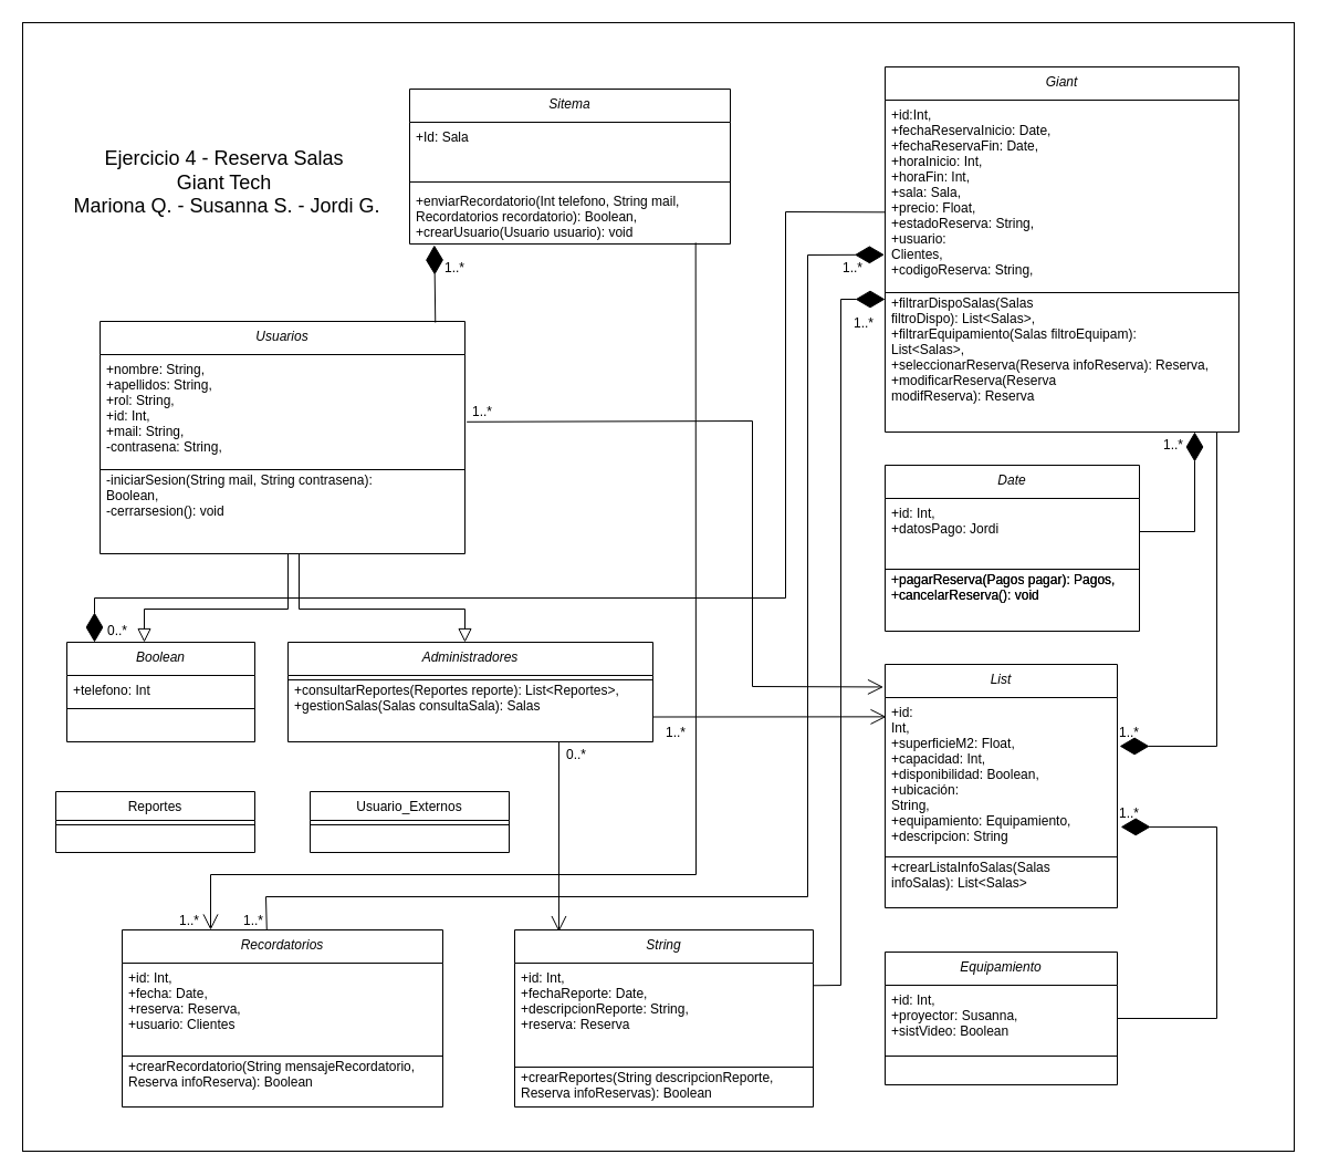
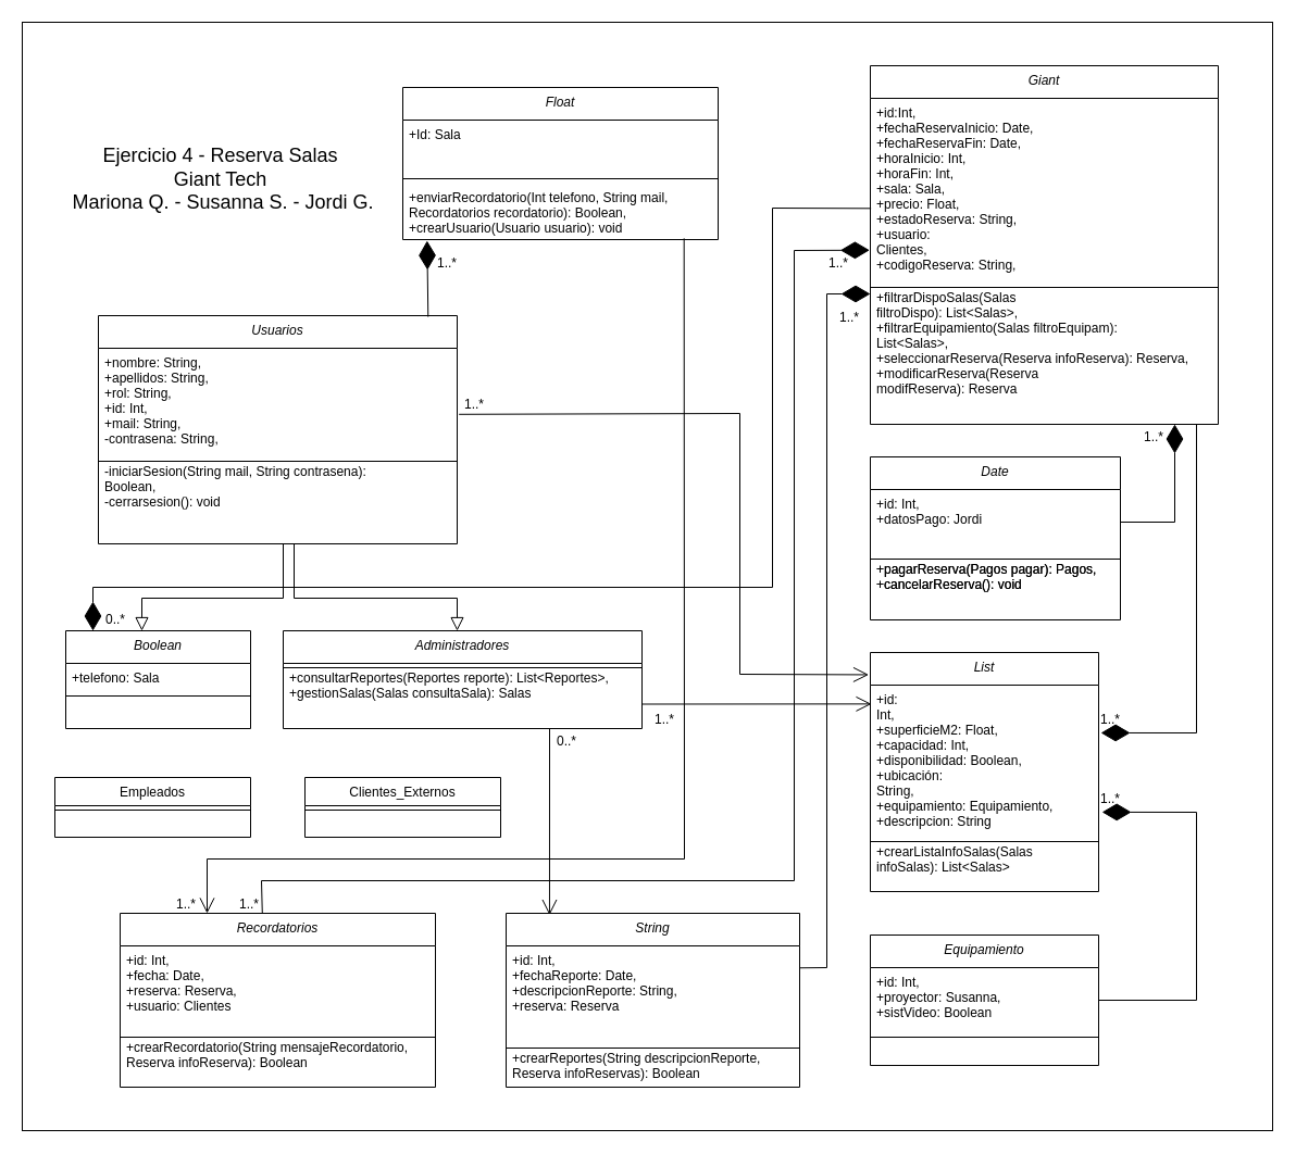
- <mxCell id="10" value="Sitema" style="swimlane;fontStyle=2;align=center;verticalAlign=top;childLayout=stackLayout;horizontal=1;startSize=30;horizontalStack=0;resizeParent=1;resizeLast=0;collapsible=1;marginBottom=0;rounded=0;shadow=0;strokeWidth=1;" vertex="1" parent="1"><mxGeometry x="370" y="80" width="290" height="140" as="geometry"><mxRectangle x="230" y="140" width="160" height="26" as="alternateBounds" /></mxGeometry></mxCell>
+ <mxCell id="10" value="Float" style="swimlane;fontStyle=2;align=center;verticalAlign=top;childLayout=stackLayout;horizontal=1;startSize=30;horizontalStack=0;resizeParent=1;resizeLast=0;collapsible=1;marginBottom=0;rounded=0;shadow=0;strokeWidth=1;" vertex="1" parent="1"><mxGeometry x="370" y="80" width="290" height="140" as="geometry"><mxRectangle x="230" y="140" width="160" height="26" as="alternateBounds" /></mxGeometry></mxCell>
- <mxCell id="57" value="+telefono: Int" style="text;align=left;verticalAlign=top;spacingLeft=4;spacingRight=4;overflow=hidden;rotatable=0;points=[[0,0.5],[1,0.5]];portConstraint=eastwest;" vertex="1" parent="56"><mxGeometry y="30" width="170" height="60" as="geometry" /></mxCell>
+ <mxCell id="57" value="+telefono: Sala" style="text;align=left;verticalAlign=top;spacingLeft=4;spacingRight=4;overflow=hidden;rotatable=0;points=[[0,0.5],[1,0.5]];portConstraint=eastwest;" vertex="1" parent="56"><mxGeometry y="30" width="170" height="60" as="geometry" /></mxCell>
- <mxCell id="18" value="Reportes" style="swimlane;fontStyle=0;align=center;verticalAlign=top;childLayout=stackLayout;horizontal=1;startSize=26;horizontalStack=0;resizeParent=1;resizeLast=0;collapsible=1;marginBottom=0;rounded=0;shadow=0;strokeWidth=1;" vertex="1" parent="1"><mxGeometry x="50" y="715" width="180" height="55" as="geometry"><mxRectangle x="130" y="380" width="160" height="26" as="alternateBounds" /></mxGeometry></mxCell>
+ <mxCell id="18" value="Empleados" style="swimlane;fontStyle=0;align=center;verticalAlign=top;childLayout=stackLayout;horizontal=1;startSize=26;horizontalStack=0;resizeParent=1;resizeLast=0;collapsible=1;marginBottom=0;rounded=0;shadow=0;strokeWidth=1;" vertex="1" parent="1"><mxGeometry x="50" y="715" width="180" height="55" as="geometry"><mxRectangle x="130" y="380" width="160" height="26" as="alternateBounds" /></mxGeometry></mxCell>
- <mxCell id="20" value="Usuario_Externos" style="swimlane;fontStyle=0;align=center;verticalAlign=top;childLayout=stackLayout;horizontal=1;startSize=26;horizontalStack=0;resizeParent=1;resizeLast=0;collapsible=1;marginBottom=0;rounded=0;shadow=0;strokeWidth=1;" vertex="1" parent="1"><mxGeometry x="280" y="715" width="180" height="55" as="geometry"><mxRectangle x="130" y="380" width="160" height="26" as="alternateBounds" /></mxGeometry></mxCell>
+ <mxCell id="20" value="Clientes_Externos" style="swimlane;fontStyle=0;align=center;verticalAlign=top;childLayout=stackLayout;horizontal=1;startSize=26;horizontalStack=0;resizeParent=1;resizeLast=0;collapsible=1;marginBottom=0;rounded=0;shadow=0;strokeWidth=1;" vertex="1" parent="1"><mxGeometry x="280" y="715" width="180" height="55" as="geometry"><mxRectangle x="130" y="380" width="160" height="26" as="alternateBounds" /></mxGeometry></mxCell>
